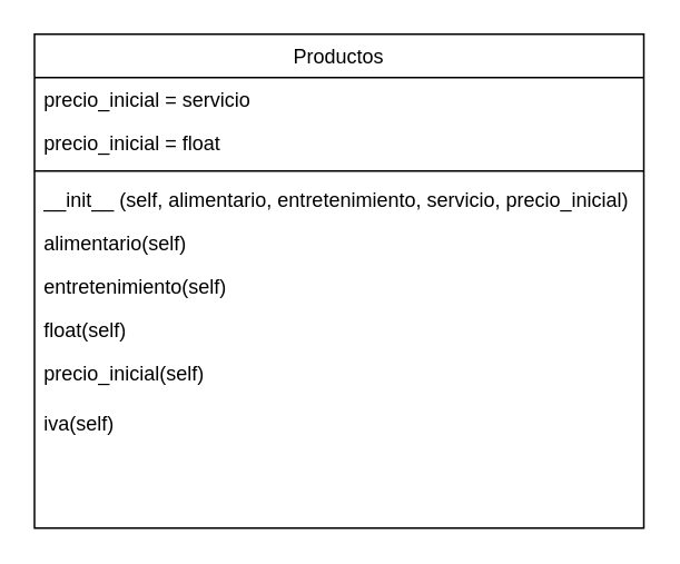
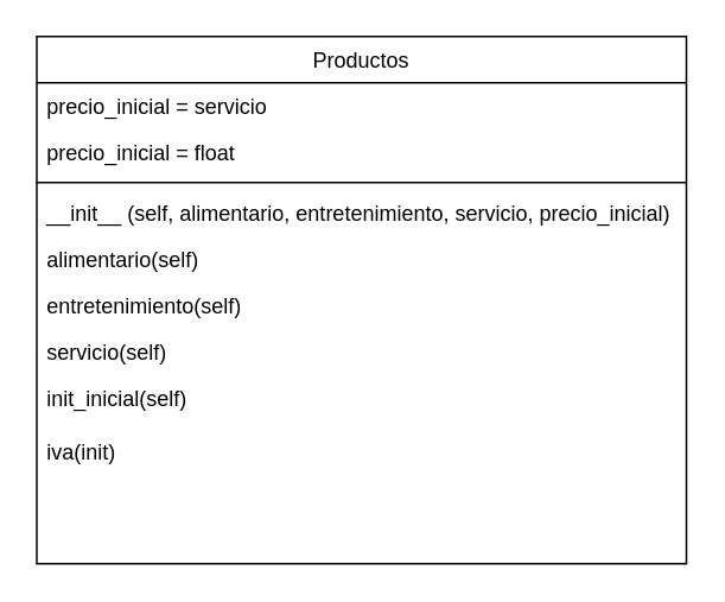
- <mxCell id="9" value="float(self)" style="text;align=left;verticalAlign=top;spacingLeft=4;spacingRight=4;overflow=hidden;rotatable=0;points=[[0,0.5],[1,0.5]];portConstraint=eastwest;" vertex="1" parent="2"><mxGeometry y="164" width="365" height="26" as="geometry" /></mxCell>
+ <mxCell id="9" value="servicio(self)" style="text;align=left;verticalAlign=top;spacingLeft=4;spacingRight=4;overflow=hidden;rotatable=0;points=[[0,0.5],[1,0.5]];portConstraint=eastwest;" vertex="1" parent="2"><mxGeometry y="164" width="365" height="26" as="geometry" /></mxCell>
- <mxCell id="10" value="precio_inicial(self)" style="text;align=left;verticalAlign=top;spacingLeft=4;spacingRight=4;overflow=hidden;rotatable=0;points=[[0,0.5],[1,0.5]];portConstraint=eastwest;" vertex="1" parent="2"><mxGeometry y="190" width="365" height="30" as="geometry" /></mxCell>
+ <mxCell id="10" value="init_inicial(self)" style="text;align=left;verticalAlign=top;spacingLeft=4;spacingRight=4;overflow=hidden;rotatable=0;points=[[0,0.5],[1,0.5]];portConstraint=eastwest;" vertex="1" parent="2"><mxGeometry y="190" width="365" height="30" as="geometry" /></mxCell>
- <mxCell id="11" value="iva(self)" style="text;align=left;verticalAlign=top;spacingLeft=4;spacingRight=4;overflow=hidden;rotatable=0;points=[[0,0.5],[1,0.5]];portConstraint=eastwest;" vertex="1" parent="2"><mxGeometry y="220" width="365" height="26" as="geometry" /></mxCell>
+ <mxCell id="11" value="iva(init)" style="text;align=left;verticalAlign=top;spacingLeft=4;spacingRight=4;overflow=hidden;rotatable=0;points=[[0,0.5],[1,0.5]];portConstraint=eastwest;" vertex="1" parent="2"><mxGeometry y="220" width="365" height="26" as="geometry" /></mxCell>
